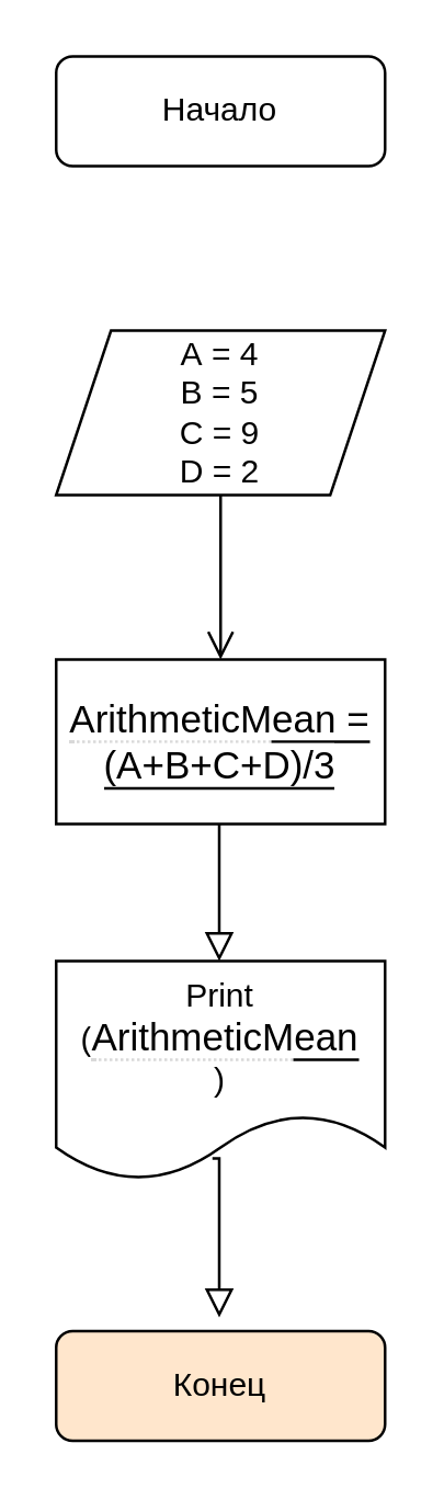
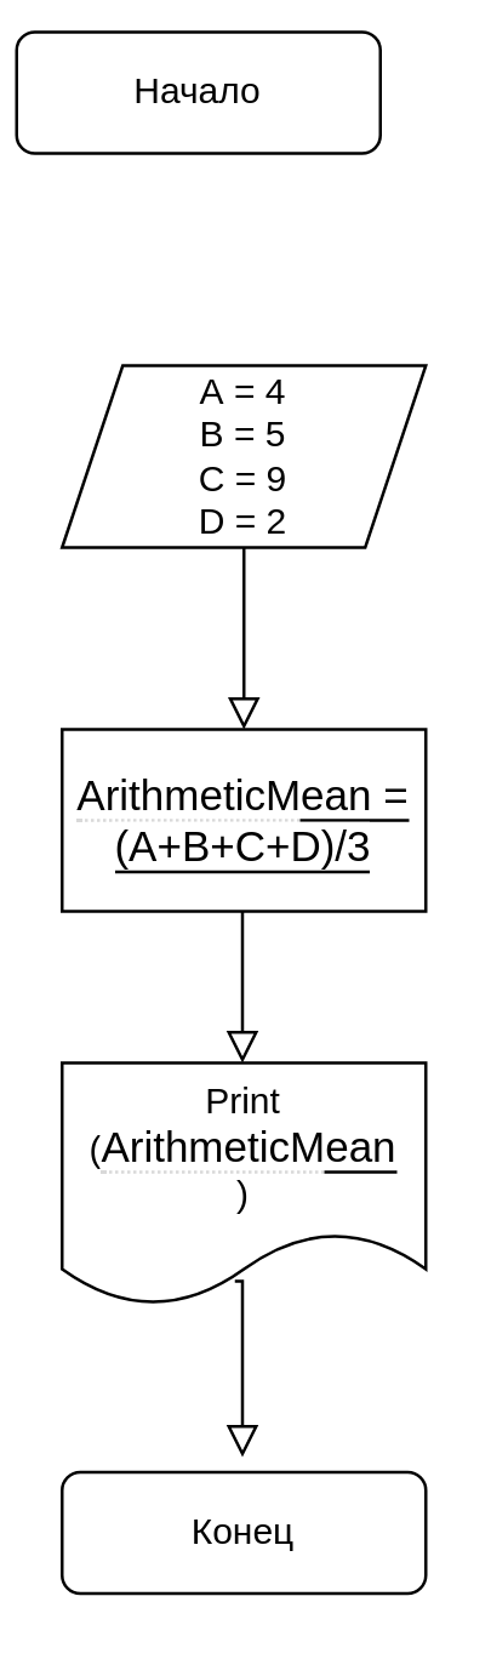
- <mxCell id="2" value="Начало" style="rounded=1;whiteSpace=wrap;html=1;fontSize=12;glass=0;strokeWidth=1;shadow=0;" parent="1" vertex="1"><mxGeometry x="20" y="20" width="120" height="40" as="geometry" /></mxCell>
+ <mxCell id="2" value="Начало" style="rounded=1;whiteSpace=wrap;html=1;fontSize=12;glass=0;strokeWidth=1;shadow=0;" parent="1" vertex="1"><mxGeometry x="5" y="10" width="120" height="40" as="geometry" /></mxCell>
- <mxCell id="3" value="Yes" style="rounded=0;html=1;jettySize=auto;orthogonalLoop=1;fontSize=11;endArrow=open;endFill=0;endSize=8;strokeWidth=1;shadow=0;labelBackgroundColor=none;edgeStyle=orthogonalEdgeStyle;fontColor=none;noLabel=1;entryX=0.5;entryY=0;entryDx=0;entryDy=0;exitX=0.5;exitY=1;exitDx=0;exitDy=0;" parent="1" source="6" target="7" edge="1"><mxGeometry y="20" relative="1" as="geometry"><mxPoint as="offset" /><mxPoint x="80" y="190" as="sourcePoint" /><mxPoint x="80" y="230" as="targetPoint" /></mxGeometry></mxCell>
+ <mxCell id="3" value="Yes" style="rounded=0;html=1;jettySize=auto;orthogonalLoop=1;fontSize=11;endArrow=block;endFill=0;endSize=8;strokeWidth=1;shadow=0;labelBackgroundColor=none;edgeStyle=orthogonalEdgeStyle;fontColor=none;noLabel=1;entryX=0.5;entryY=0;entryDx=0;entryDy=0;exitX=0.5;exitY=1;exitDx=0;exitDy=0;" parent="1" source="6" target="7" edge="1"><mxGeometry y="20" relative="1" as="geometry"><mxPoint as="offset" /><mxPoint x="80" y="190" as="sourcePoint" /><mxPoint x="80" y="230" as="targetPoint" /></mxGeometry></mxCell>
- <mxCell id="4" value="Конец" style="rounded=1;whiteSpace=wrap;html=1;fontSize=12;glass=0;strokeWidth=1;shadow=0;fillColor=#ffe6cc;" parent="1" vertex="1"><mxGeometry x="20" y="485" width="120" height="40" as="geometry" /></mxCell>
+ <mxCell id="4" value="Конец" style="rounded=1;whiteSpace=wrap;html=1;fontSize=12;glass=0;strokeWidth=1;shadow=0;" parent="1" vertex="1"><mxGeometry x="20" y="485" width="120" height="40" as="geometry" /></mxCell>
